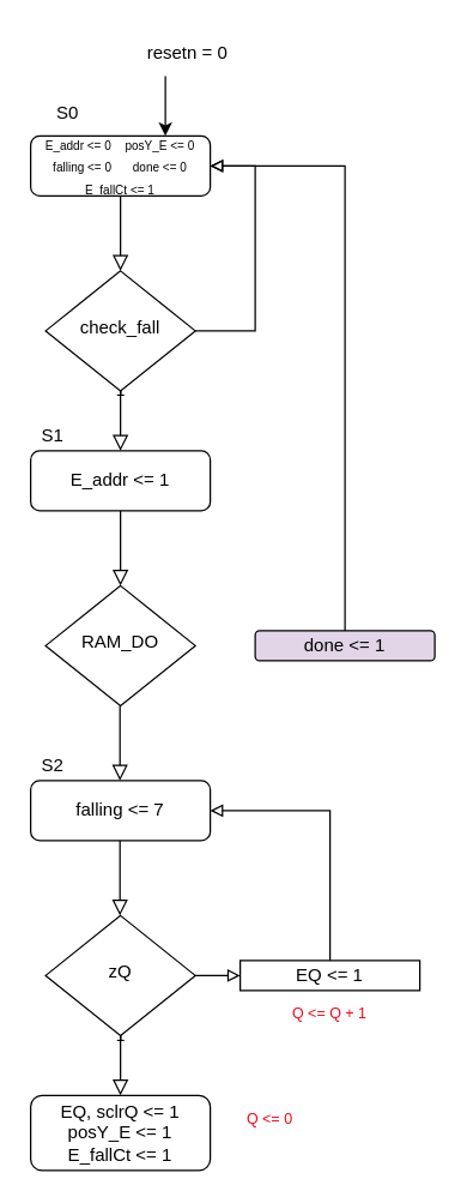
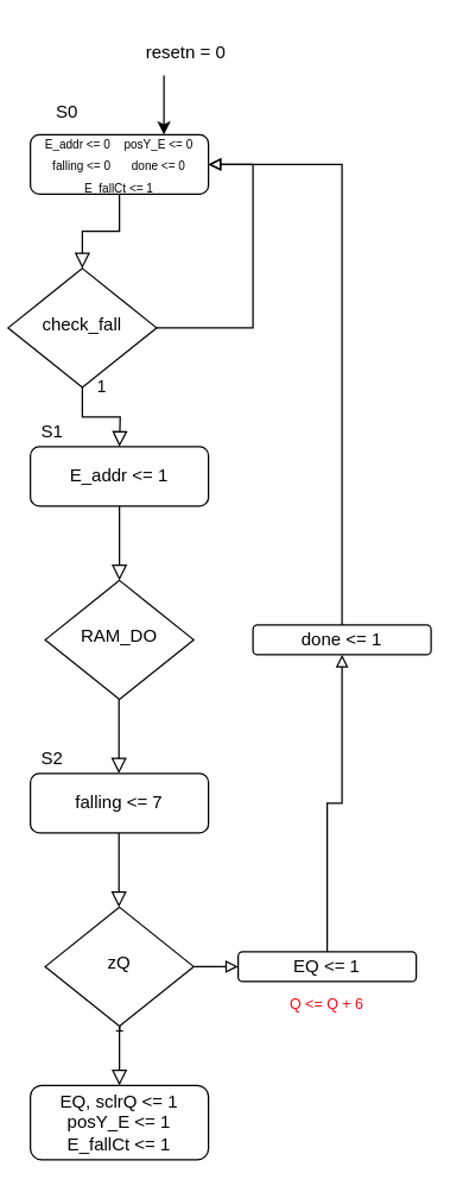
- <mxCell id="7" value="check_fall" style="rhombus;whiteSpace=wrap;html=1;shadow=0;fontFamily=Helvetica;fontSize=12;align=center;strokeWidth=1;spacing=6;spacingTop=-4;" parent="1" vertex="1"><mxGeometry x="30" y="180" width="100" height="80" as="geometry" /></mxCell>
+ <mxCell id="7" value="check_fall" style="rhombus;whiteSpace=wrap;html=1;shadow=0;fontFamily=Helvetica;fontSize=12;align=center;strokeWidth=1;spacing=6;spacingTop=-4;" parent="1" vertex="1"><mxGeometry x="5" y="180" width="100" height="80" as="geometry" /></mxCell>
- <mxCell id="15" value="done &amp;lt;= 1" style="rounded=1;whiteSpace=wrap;html=1;fontSize=12;glass=0;strokeWidth=1;shadow=0;fillColor=#e1d5e7;" parent="1" vertex="1"><mxGeometry x="170" y="420" width="120" height="20" as="geometry" /></mxCell>
+ <mxCell id="15" value="done &amp;lt;= 1" style="rounded=1;whiteSpace=wrap;html=1;fontSize=12;glass=0;strokeWidth=1;shadow=0;" parent="1" vertex="1"><mxGeometry x="170" y="420" width="120" height="20" as="geometry" /></mxCell>
- <mxCell id="23" style="edgeStyle=orthogonalEdgeStyle;rounded=0;orthogonalLoop=1;jettySize=auto;html=1;exitX=0.5;exitY=0;exitDx=0;exitDy=0;entryX=1;entryY=0.5;entryDx=0;entryDy=0;fontSize=12;endArrow=block;endFill=0;" parent="1" source="24" target="17" edge="1"><mxGeometry relative="1" as="geometry" /></mxCell>
+ <mxCell id="23" style="edgeStyle=orthogonalEdgeStyle;rounded=0;orthogonalLoop=1;jettySize=auto;html=1;exitX=0.5;exitY=0;exitDx=0;exitDy=0;fontSize=12;endArrow=block;endFill=0;" parent="1" source="24" target="15" edge="1"><mxGeometry relative="1" as="geometry" /></mxCell>
- <mxCell id="24" value="EQ &amp;lt;= 1" style="whiteSpace=wrap;html=1;fontSize=12;glass=0;strokeWidth=1;shadow=0;rounded=0;" parent="1" vertex="1"><mxGeometry x="160" y="640" width="120" height="20" as="geometry" /></mxCell>
+ <mxCell id="24" value="EQ &amp;lt;= 1" style="rounded=1;whiteSpace=wrap;html=1;fontSize=12;glass=0;strokeWidth=1;shadow=0;" parent="1" vertex="1"><mxGeometry x="160" y="640" width="120" height="20" as="geometry" /></mxCell>
- <mxCell id="26" value="&lt;font style=&quot;font-size: 10px;&quot; color=&quot;#f00717&quot;&gt;Q &amp;lt;= Q + 1&lt;/font&gt;" style="text;html=1;strokeColor=none;fillColor=none;align=center;verticalAlign=middle;whiteSpace=wrap;rounded=0;fontSize=8;" parent="1" vertex="1"><mxGeometry x="190" y="660" width="60" height="30" as="geometry" /></mxCell>
+ <mxCell id="26" value="&lt;font style=&quot;font-size: 10px;&quot; color=&quot;#f00717&quot;&gt;Q &amp;lt;= Q + 6&lt;/font&gt;" style="text;html=1;strokeColor=none;fillColor=none;align=center;verticalAlign=middle;whiteSpace=wrap;rounded=0;fontSize=8;" parent="1" vertex="1"><mxGeometry x="190" y="660" width="60" height="30" as="geometry" /></mxCell>
- <mxCell id="27" value="&lt;font style=&quot;font-size: 10px;&quot; color=&quot;#f00717&quot;&gt;Q &amp;lt;= 0&lt;br&gt;&lt;/font&gt;" style="text;html=1;strokeColor=none;fillColor=none;align=center;verticalAlign=middle;whiteSpace=wrap;rounded=0;fontSize=8;" parent="1" vertex="1"><mxGeometry x="150" y="730" width="60" height="30" as="geometry" /></mxCell>
